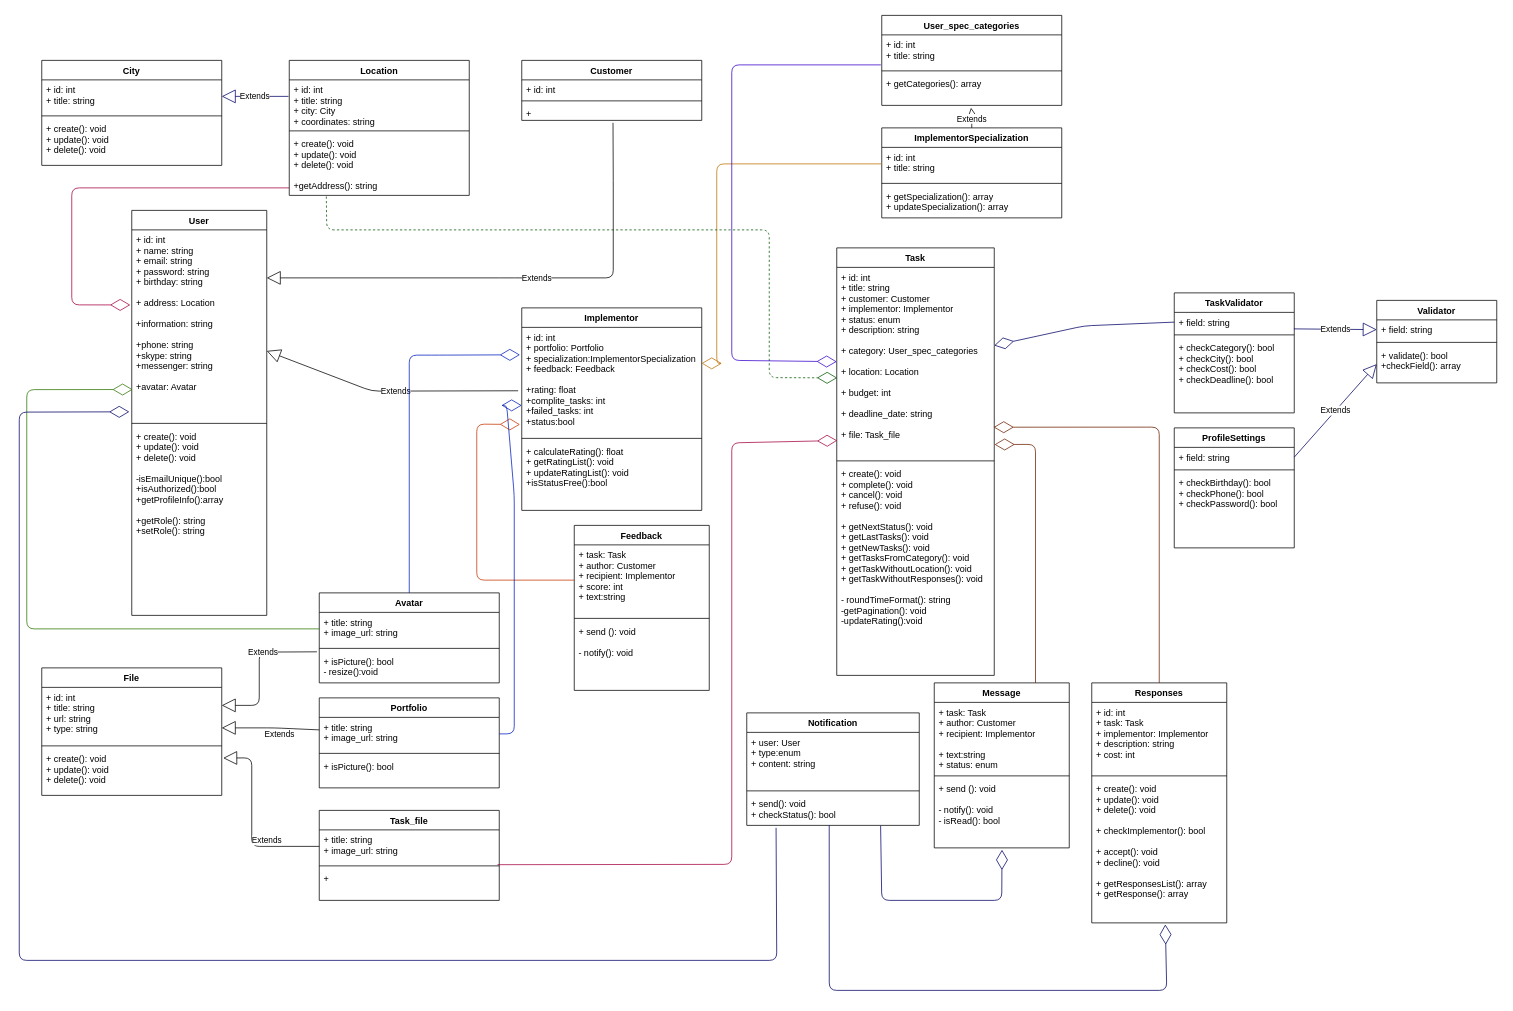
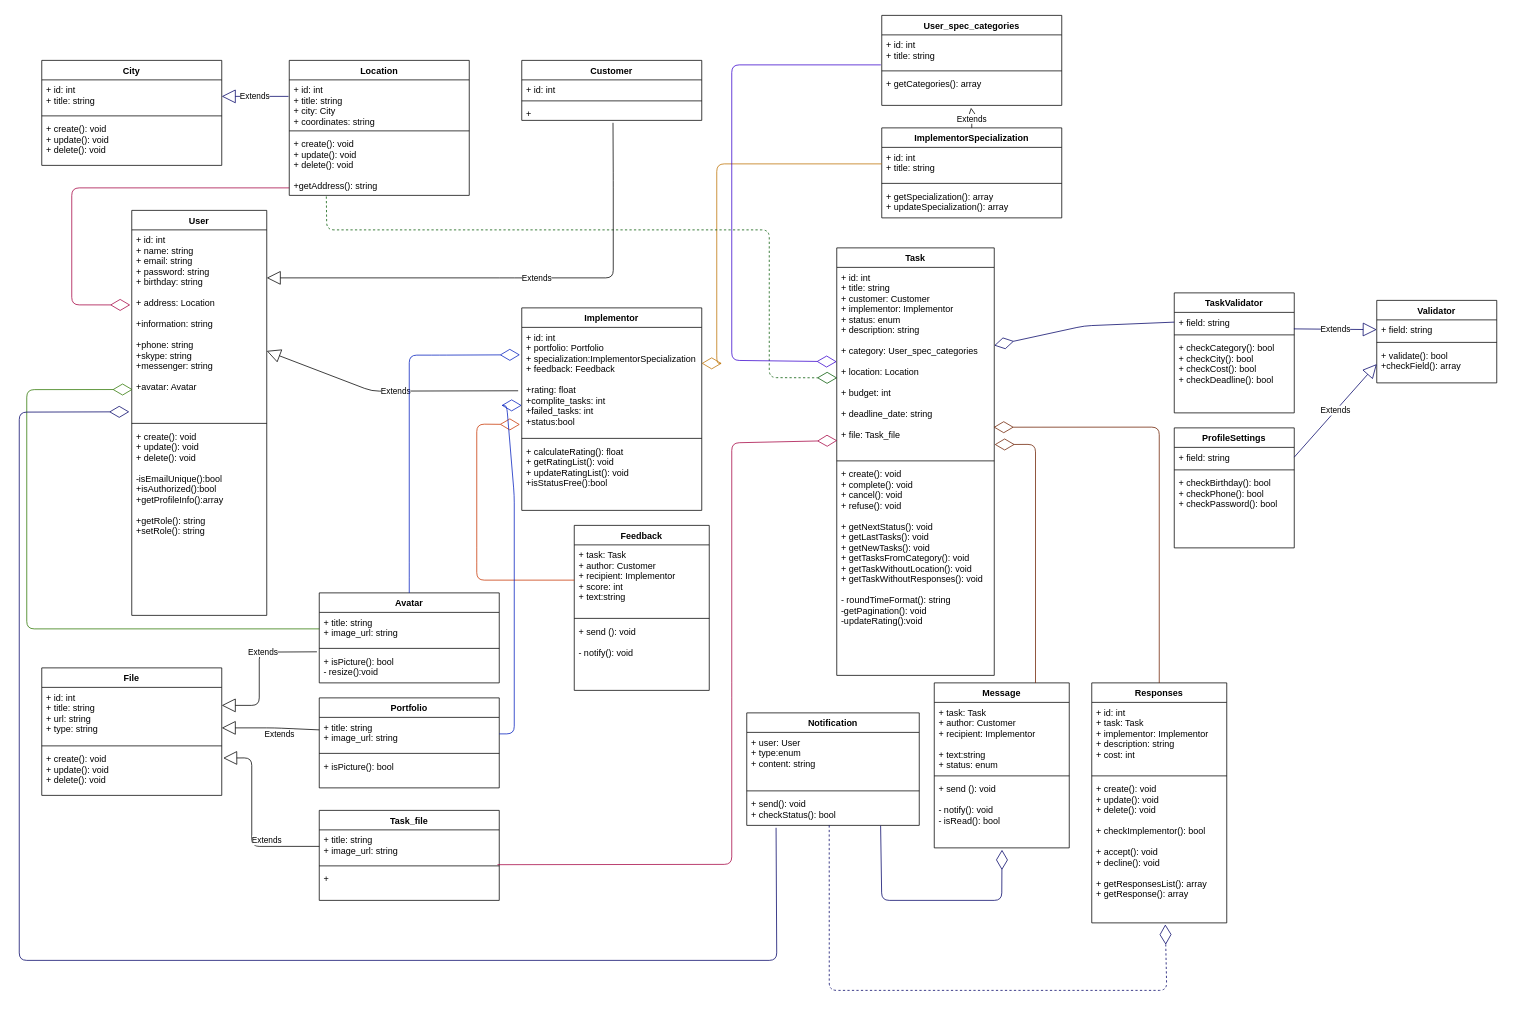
- <mxCell id="96" value="" style="endArrow=diamondThin;endFill=0;endSize=24;html=1;strokeColor=#000066;exitX=0.478;exitY=1;exitDx=0;exitDy=0;exitPerimeter=0;entryX=0.545;entryY=1.011;entryDx=0;entryDy=0;entryPerimeter=0;" edge="1" parent="1" source="93" target="66"><mxGeometry width="160" relative="1" as="geometry"><mxPoint x="1091.18" y="1100.004" as="sourcePoint" /><mxPoint x="1370.36" y="1129.346" as="targetPoint" /><Array as="points"><mxPoint x="1100" y="1320" /><mxPoint x="1550" y="1320" /></Array></mxGeometry></mxCell>
+ <mxCell id="96" value="" style="endArrow=diamondThin;endFill=0;endSize=24;html=1;strokeColor=#000066;exitX=0.478;exitY=1;exitDx=0;exitDy=0;exitPerimeter=0;entryX=0.545;entryY=1.011;entryDx=0;entryDy=0;entryPerimeter=0;dashed=1;" edge="1" parent="1" source="93" target="66"><mxGeometry width="160" relative="1" as="geometry"><mxPoint x="1091.18" y="1100.004" as="sourcePoint" /><mxPoint x="1370.36" y="1129.346" as="targetPoint" /><Array as="points"><mxPoint x="1100" y="1320" /><mxPoint x="1550" y="1320" /></Array></mxGeometry></mxCell>
